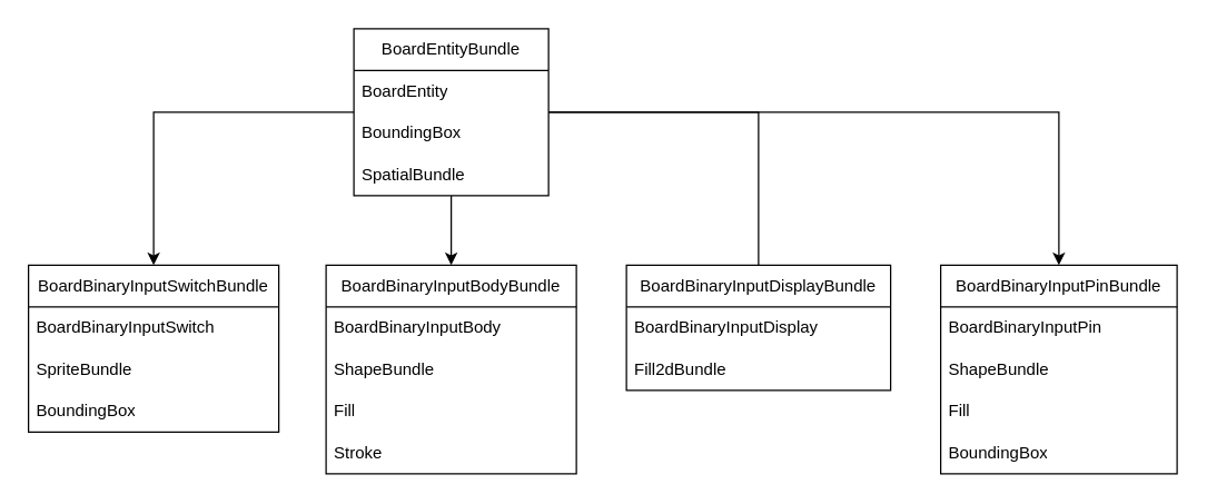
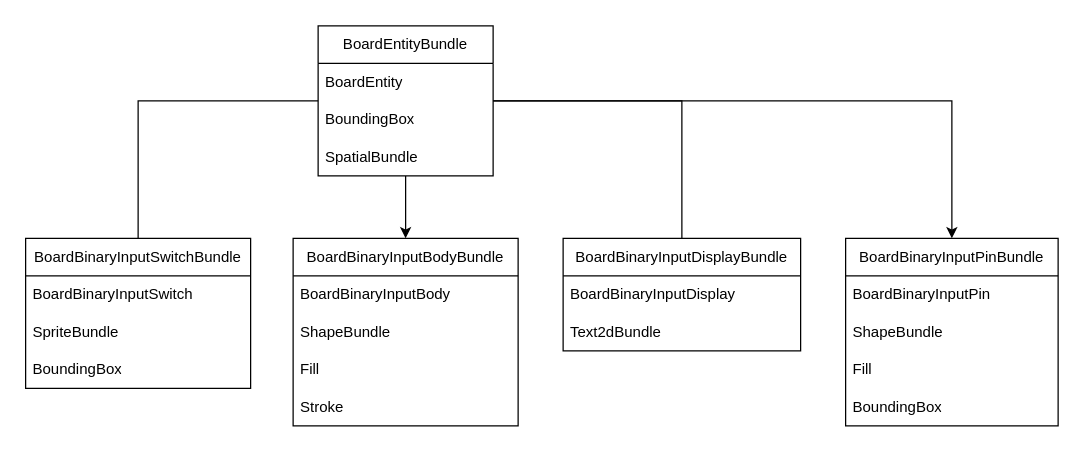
- <mxCell id="4" style="edgeStyle=orthogonalEdgeStyle;rounded=0;orthogonalLoop=1;jettySize=auto;html=1;" edge="1" parent="1" source="6" target="15"><mxGeometry relative="1" as="geometry" /></mxCell>
+ <mxCell id="4" style="edgeStyle=orthogonalEdgeStyle;rounded=0;orthogonalLoop=1;jettySize=auto;html=1;endArrow=none;" edge="1" parent="1" source="6" target="15"><mxGeometry relative="1" as="geometry" /></mxCell>
- <mxCell id="21" value="Fill2dBundle" style="text;strokeColor=none;fillColor=none;align=left;verticalAlign=middle;spacingLeft=4;spacingRight=4;overflow=hidden;points=[[0,0.5],[1,0.5]];portConstraint=eastwest;rotatable=0;whiteSpace=wrap;html=1;" vertex="1" parent="19"><mxGeometry y="60" width="190" height="30" as="geometry" /></mxCell>
+ <mxCell id="21" value="Text2dBundle" style="text;strokeColor=none;fillColor=none;align=left;verticalAlign=middle;spacingLeft=4;spacingRight=4;overflow=hidden;points=[[0,0.5],[1,0.5]];portConstraint=eastwest;rotatable=0;whiteSpace=wrap;html=1;" vertex="1" parent="19"><mxGeometry y="60" width="190" height="30" as="geometry" /></mxCell>
